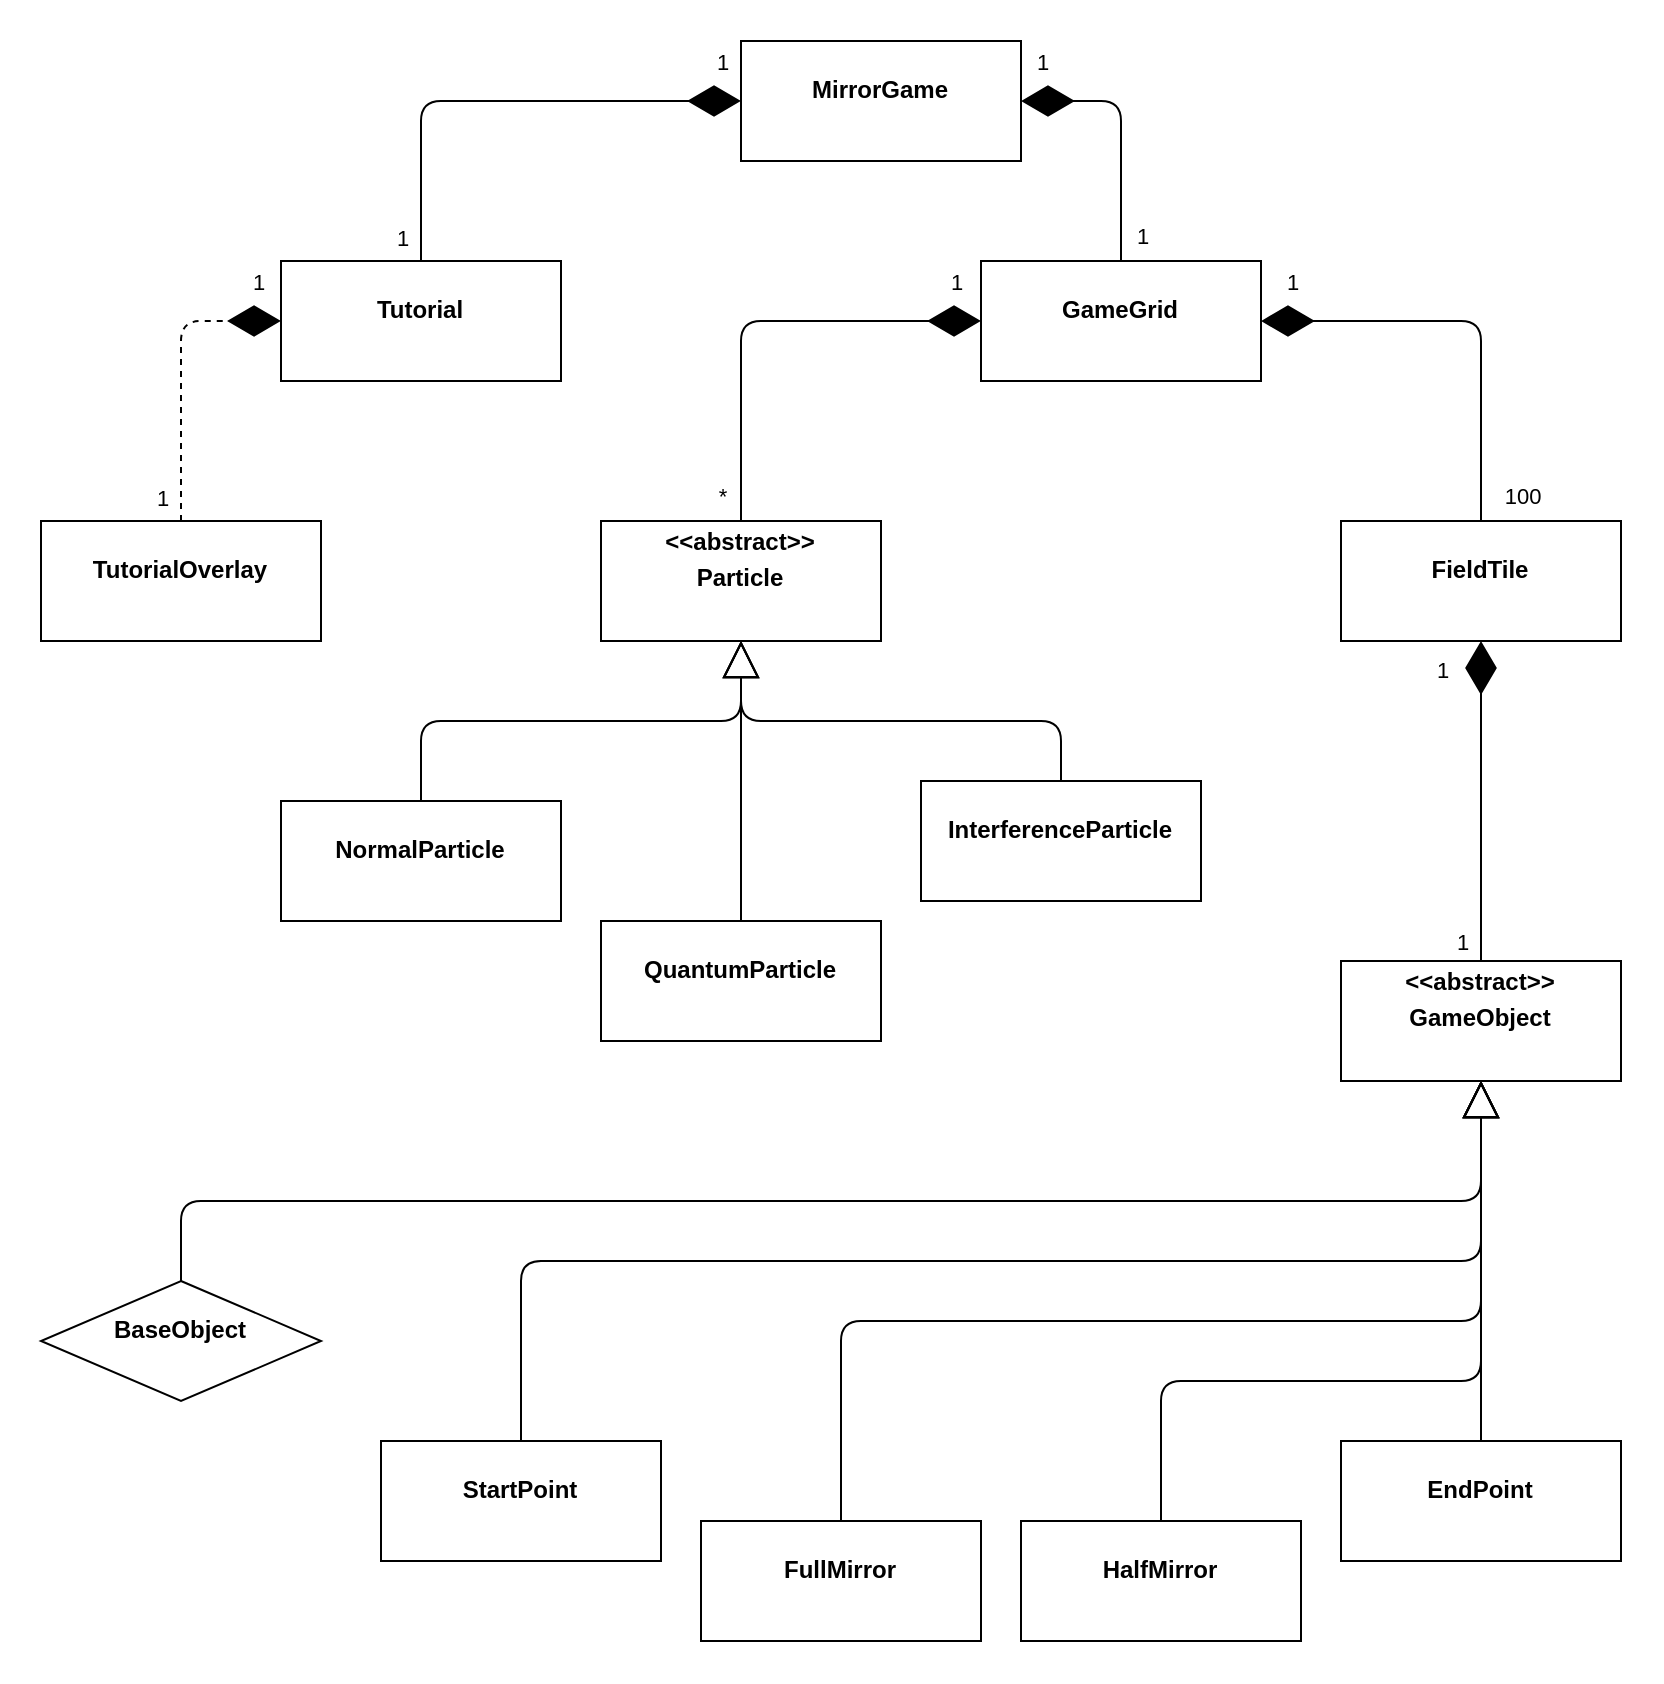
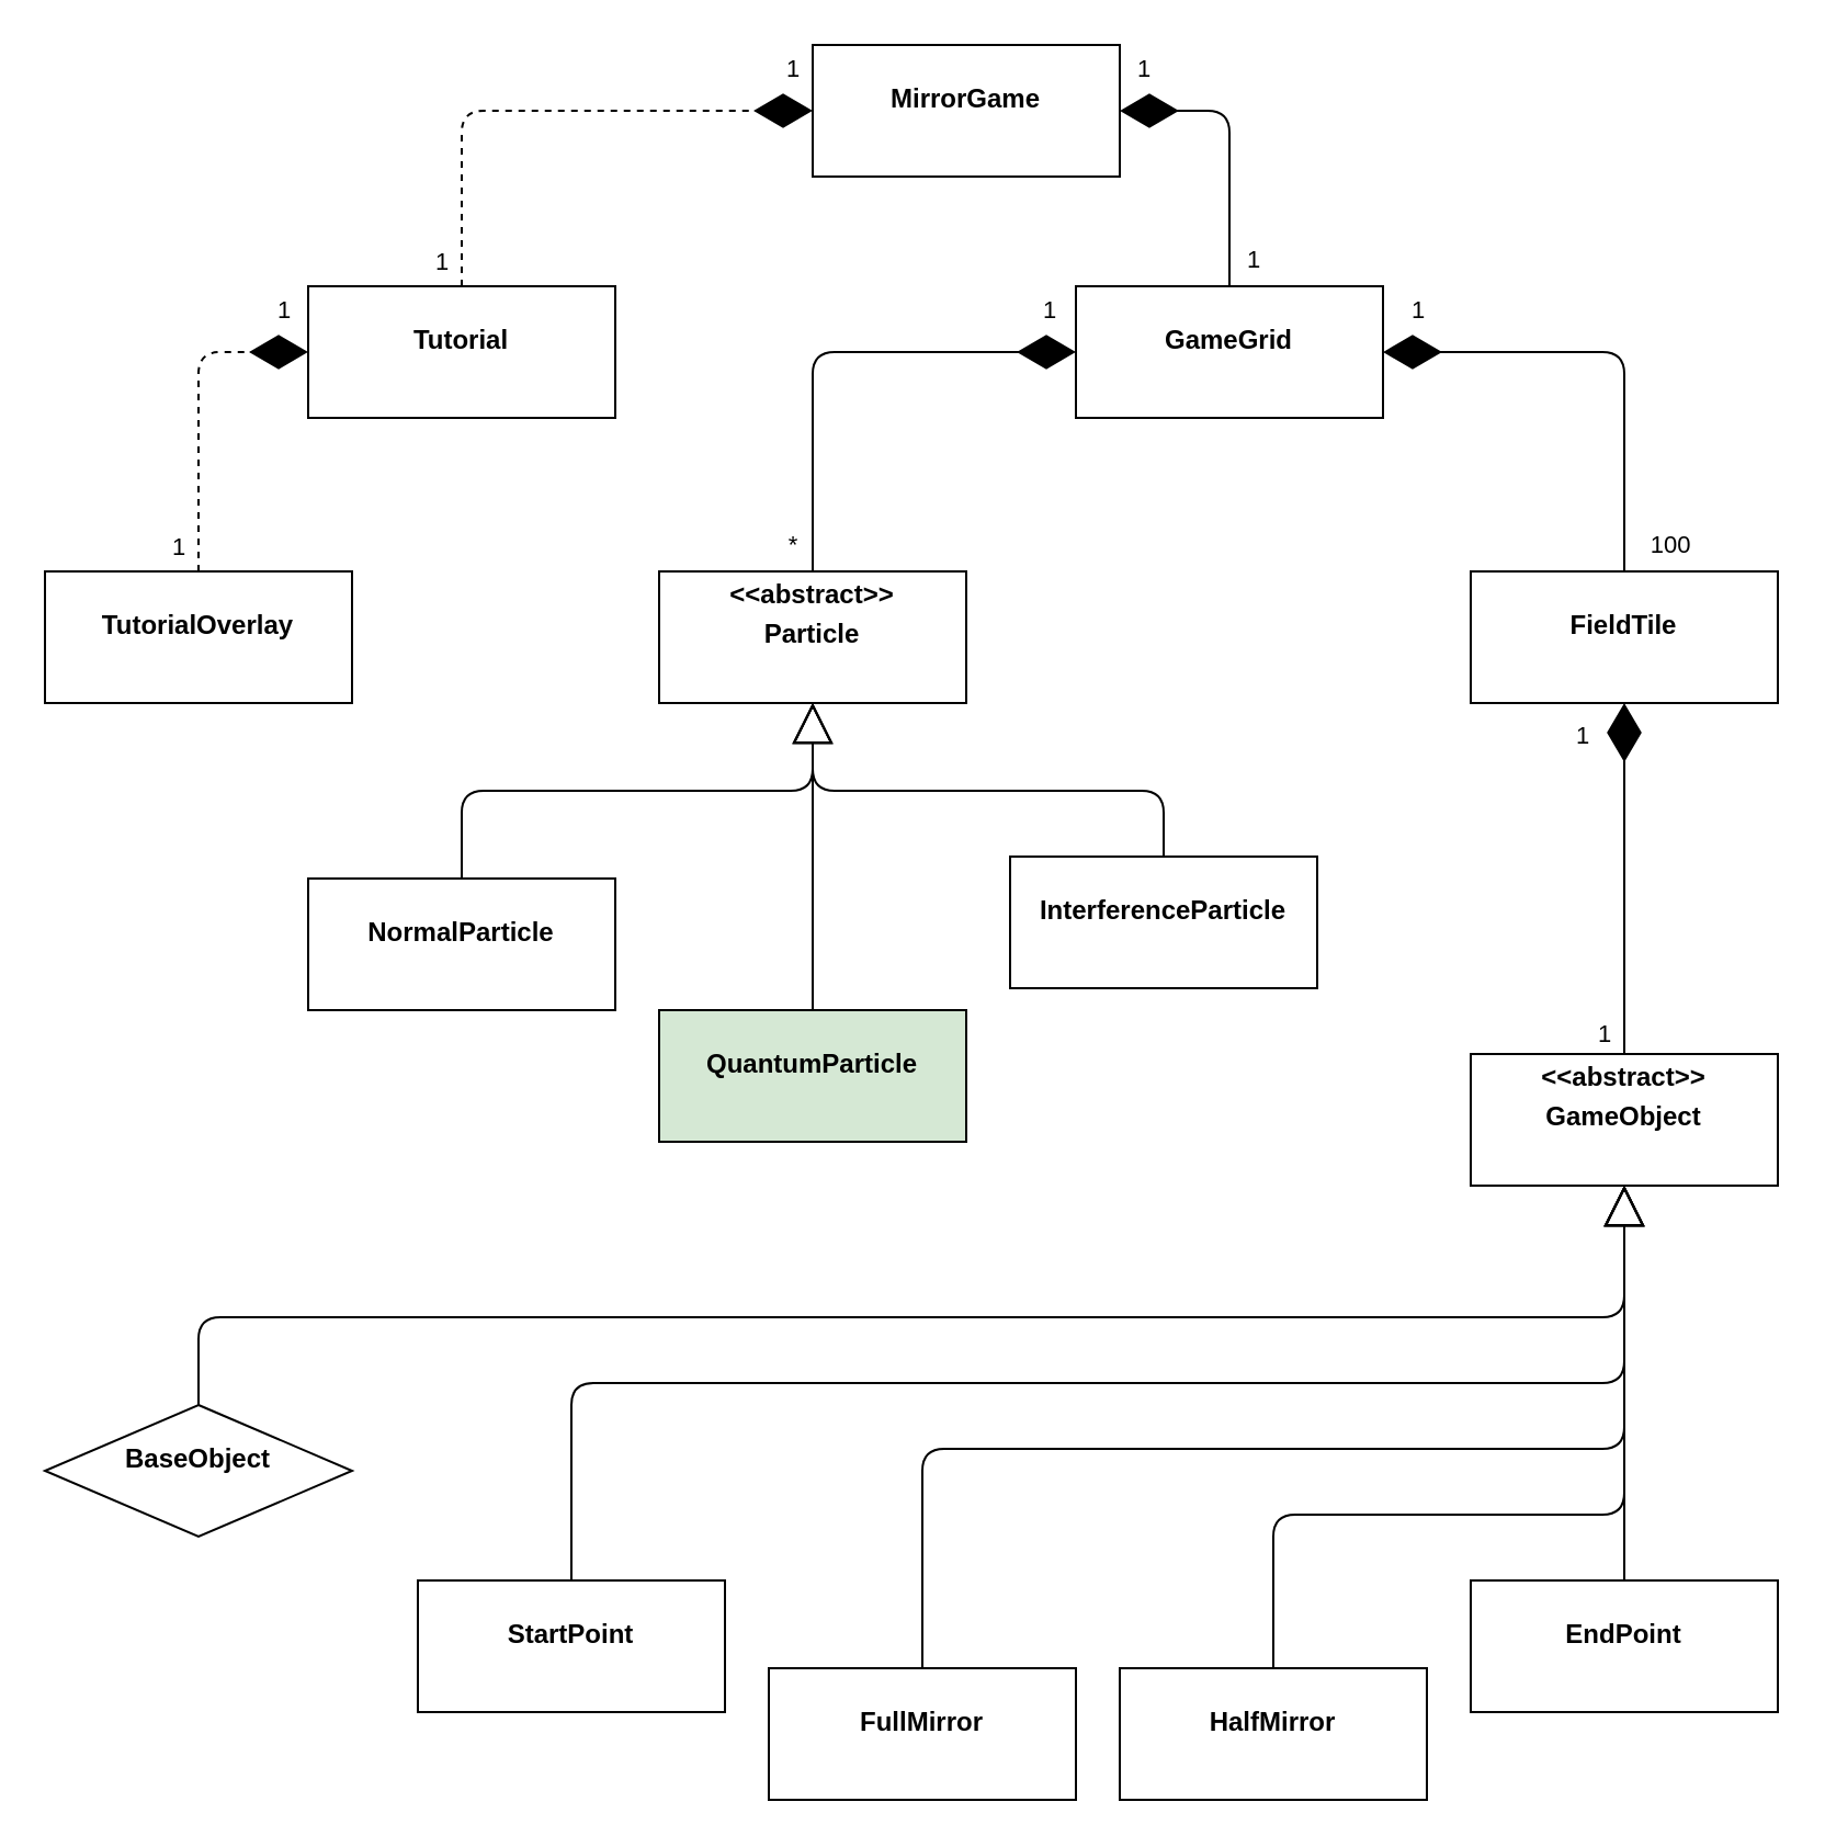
- <mxCell id="25" value="" style="endArrow=diamondThin;endFill=1;endSize=24;html=1;labelBackgroundColor=none;fontColor=default;exitX=0.5;exitY=0;exitDx=0;exitDy=0;entryX=0;entryY=0.5;entryDx=0;entryDy=0;" edge="1" parent="1" source="6" target="2"><mxGeometry width="160" relative="1" as="geometry"><mxPoint x="360" y="300" as="sourcePoint" /><mxPoint x="270" y="20" as="targetPoint" /><Array as="points"><mxPoint x="210" y="50" /></Array></mxGeometry></mxCell>
+ <mxCell id="25" value="" style="endArrow=diamondThin;endFill=1;endSize=24;html=1;labelBackgroundColor=none;fontColor=default;exitX=0.5;exitY=0;exitDx=0;exitDy=0;entryX=0;entryY=0.5;entryDx=0;entryDy=0;dashed=1;" edge="1" parent="1" source="6" target="2"><mxGeometry width="160" relative="1" as="geometry"><mxPoint x="360" y="300" as="sourcePoint" /><mxPoint x="270" y="20" as="targetPoint" /><Array as="points"><mxPoint x="210" y="50" /></Array></mxGeometry></mxCell>
- <mxCell id="9" value="&lt;p style=&quot;margin: 0px ; margin-top: 4px ; text-align: center&quot;&gt;&lt;br&gt;&lt;b&gt;QuantumParticle&lt;/b&gt;&lt;/p&gt;" style="verticalAlign=top;align=left;overflow=fill;fontSize=12;fontFamily=Helvetica;html=1;" vertex="1" parent="1"><mxGeometry x="300" y="460" width="140" height="60" as="geometry" /></mxCell>
+ <mxCell id="9" value="&lt;p style=&quot;margin: 0px ; margin-top: 4px ; text-align: center&quot;&gt;&lt;br&gt;&lt;b&gt;QuantumParticle&lt;/b&gt;&lt;/p&gt;" style="verticalAlign=top;align=left;overflow=fill;fontSize=12;fontFamily=Helvetica;html=1;fillColor=#d5e8d4;" vertex="1" parent="1"><mxGeometry x="300" y="460" width="140" height="60" as="geometry" /></mxCell>
